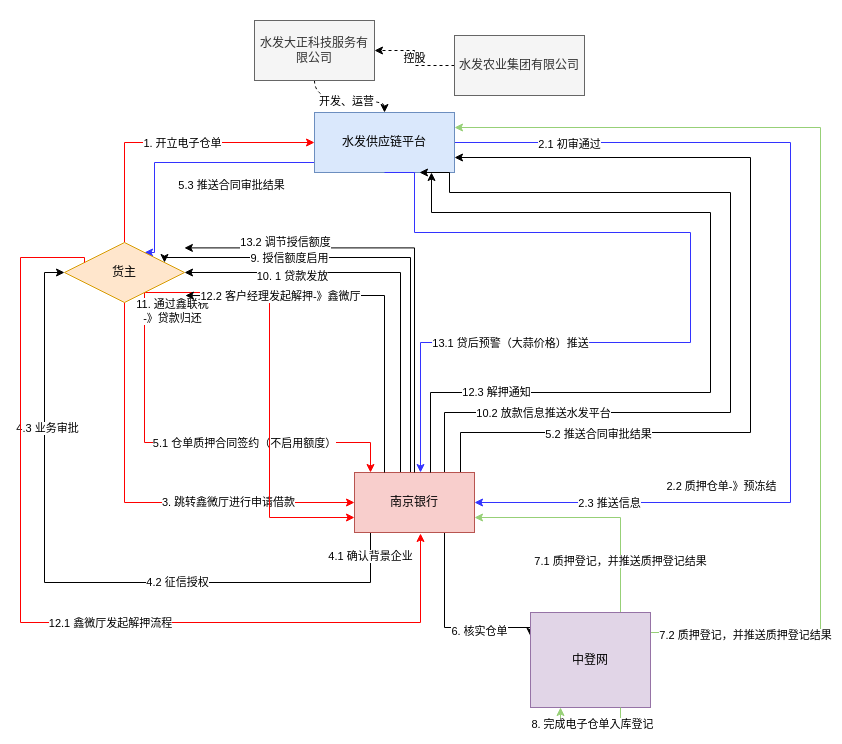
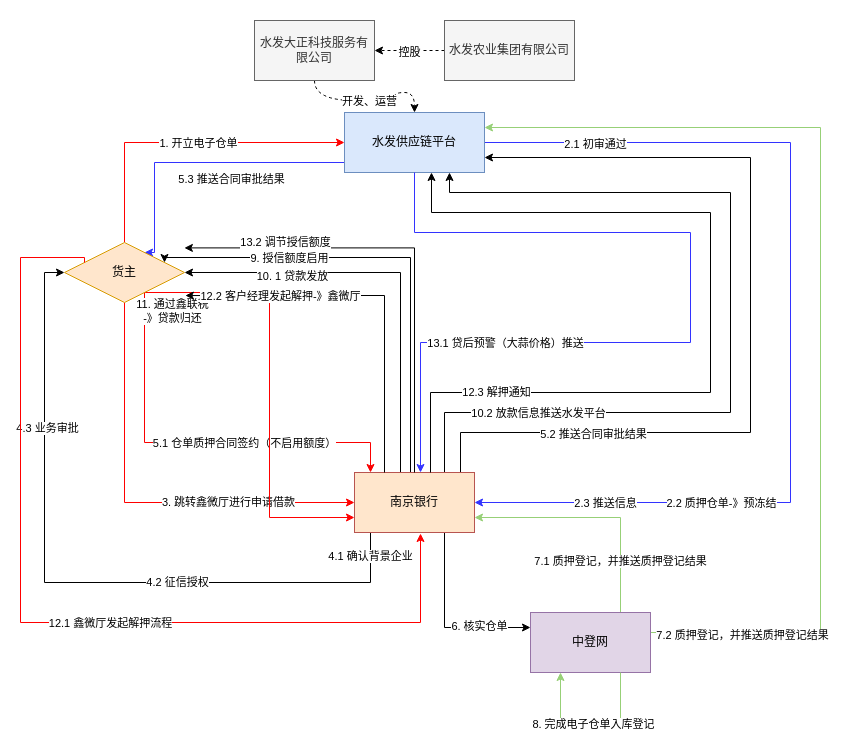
- <mxCell id="11" value="水发农业集团有限公司" style="rounded=0;whiteSpace=wrap;html=1;fillColor=#f5f5f5;fontColor=#333333;strokeColor=#666666;" parent="1" vertex="1"><mxGeometry x="454" y="35" width="130" height="60" as="geometry" /></mxCell>
+ <mxCell id="11" value="水发农业集团有限公司" style="rounded=0;whiteSpace=wrap;html=1;fillColor=#f5f5f5;fontColor=#333333;strokeColor=#666666;" parent="1" vertex="1"><mxGeometry x="444" y="20" width="130" height="60" as="geometry" /></mxCell>
- <mxCell id="8" value="水发供应链平台" style="rounded=0;whiteSpace=wrap;html=1;fillColor=#dae8fc;strokeColor=#6c8ebf;" parent="1" vertex="1"><mxGeometry x="314" y="112" width="140" height="60" as="geometry" /></mxCell>
+ <mxCell id="8" value="水发供应链平台" style="rounded=0;whiteSpace=wrap;html=1;fillColor=#dae8fc;strokeColor=#6c8ebf;" parent="1" vertex="1"><mxGeometry x="344" y="112" width="140" height="60" as="geometry" /></mxCell>
- <mxCell id="26" value="南京银行" style="whiteSpace=wrap;html=1;fillColor=#f8cecc;strokeColor=#b85450;" parent="1" vertex="1"><mxGeometry x="354" y="472" width="120" height="60" as="geometry" /></mxCell>
+ <mxCell id="26" value="南京银行" style="whiteSpace=wrap;html=1;fillColor=#ffe6cc;strokeColor=#b85450;" parent="1" vertex="1"><mxGeometry x="354" y="472" width="120" height="60" as="geometry" /></mxCell>
- <mxCell id="43" value="中登网" style="rounded=0;whiteSpace=wrap;html=1;fillColor=#e1d5e7;strokeColor=#9673a6;" vertex="1" parent="1"><mxGeometry x="530" y="612" width="120" height="95" as="geometry" /></mxCell>
+ <mxCell id="43" value="中登网" style="rounded=0;whiteSpace=wrap;html=1;fillColor=#e1d5e7;strokeColor=#9673a6;" vertex="1" parent="1"><mxGeometry x="530" y="612" width="120" height="60" as="geometry" /></mxCell>
